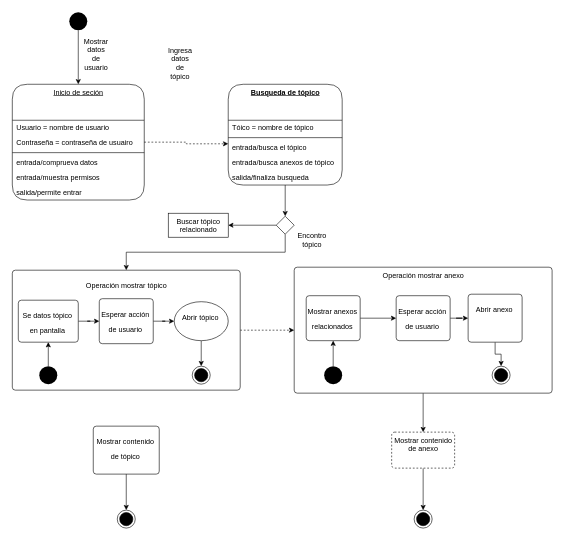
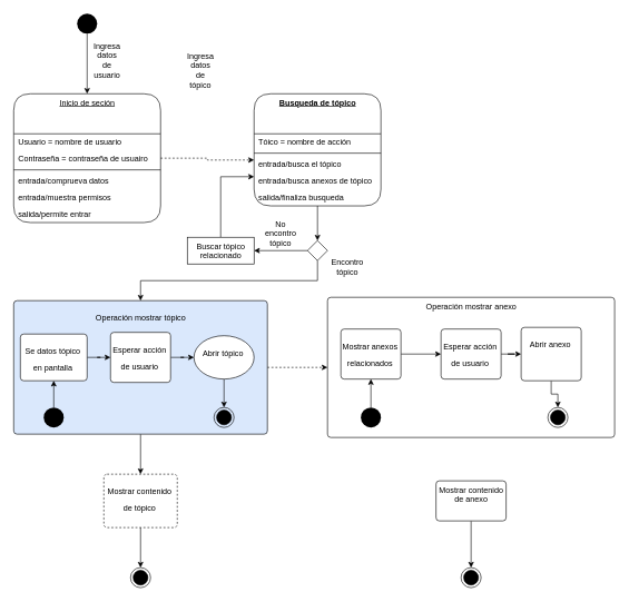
- <mxCell id="51" value="Mostrar datos de usuario" style="text;html=1;strokeColor=none;fillColor=none;align=center;verticalAlign=middle;whiteSpace=wrap;rounded=0;" vertex="1" parent="1"><mxGeometry x="140" y="80" width="40" height="20" as="geometry" /></mxCell>
+ <mxCell id="51" value="Ingresa datos de usuario" style="text;html=1;strokeColor=none;fillColor=none;align=center;verticalAlign=middle;whiteSpace=wrap;rounded=0;" vertex="1" parent="1"><mxGeometry x="140" y="80" width="40" height="20" as="geometry" /></mxCell>
- <mxCell id="17" value="Tóico = nombre de tópico" style="fillColor=none;strokeColor=none;align=left;verticalAlign=middle;spacingLeft=5;" vertex="1" parent="16"><mxGeometry y="60" width="190" height="25" as="geometry" /></mxCell>
+ <mxCell id="17" value="Tóico = nombre de acción" style="fillColor=none;strokeColor=none;align=left;verticalAlign=middle;spacingLeft=5;" vertex="1" parent="16"><mxGeometry y="60" width="190" height="25" as="geometry" /></mxCell>
+ <mxCell id="54" style="edgeStyle=orthogonalEdgeStyle;rounded=0;orthogonalLoop=1;jettySize=auto;html=1;entryX=0;entryY=0.25;entryDx=0;entryDy=0;" edge="1" parent="1" source="55" target="20"><mxGeometry relative="1" as="geometry" /></mxCell>
+ <mxCell id="56" value="No encontro tópico" style="text;html=1;strokeColor=none;fillColor=none;align=center;verticalAlign=middle;whiteSpace=wrap;rounded=0;" vertex="1" parent="1"><mxGeometry x="400" y="340" width="40" height="20" as="geometry" /></mxCell>
- <mxCell id="7" value="&lt;p class=&quot;MsoNormal&quot;&gt;Operación mostrar tópico&lt;/p&gt;" style="html=1;align=center;verticalAlign=top;rounded=1;absoluteArcSize=1;arcSize=10;dashed=0;" vertex="1" parent="1"><mxGeometry x="20" y="450" width="380" height="200" as="geometry" /></mxCell>
+ <mxCell id="7" value="&lt;p class=&quot;MsoNormal&quot;&gt;Operación mostrar tópico&lt;/p&gt;" style="html=1;align=center;verticalAlign=top;rounded=1;absoluteArcSize=1;arcSize=10;dashed=0;fillColor=#dae8fc;" vertex="1" parent="1"><mxGeometry x="20" y="450" width="380" height="200" as="geometry" /></mxCell>
+ <mxCell id="6" style="edgeStyle=orthogonalEdgeStyle;rounded=0;orthogonalLoop=1;jettySize=auto;html=1;entryX=0.5;entryY=0;entryDx=0;entryDy=0;" edge="1" parent="1" source="7" target="38"><mxGeometry relative="1" as="geometry" /></mxCell>
- <mxCell id="26" style="edgeStyle=orthogonalEdgeStyle;rounded=0;orthogonalLoop=1;jettySize=auto;html=1;entryX=0.5;entryY=0;entryDx=0;entryDy=0;" edge="1" parent="1" source="27" target="49"><mxGeometry relative="1" as="geometry" /></mxCell>
- <mxCell id="38" value="&lt;p class=&quot;MsoNormal&quot;&gt;Mostrar contenido&amp;nbsp;&lt;/p&gt;&lt;p class=&quot;MsoNormal&quot;&gt;de tópico&amp;nbsp;&lt;/p&gt;" style="html=1;align=center;verticalAlign=top;rounded=1;absoluteArcSize=1;arcSize=10;dashed=0;" vertex="1" parent="1"><mxGeometry x="155" y="710" width="110" height="80" as="geometry" /></mxCell>
+ <mxCell id="38" value="&lt;p class=&quot;MsoNormal&quot;&gt;Mostrar contenido&amp;nbsp;&lt;/p&gt;&lt;p class=&quot;MsoNormal&quot;&gt;de tópico&amp;nbsp;&lt;/p&gt;" style="html=1;align=center;verticalAlign=top;rounded=1;absoluteArcSize=1;arcSize=10;dashed=1;" vertex="1" parent="1"><mxGeometry x="155" y="710" width="110" height="80" as="geometry" /></mxCell>
- <mxCell id="49" value="Mostrar contenido&lt;br&gt;de anexo" style="html=1;align=center;verticalAlign=top;rounded=1;absoluteArcSize=1;arcSize=10;dashed=1;" vertex="1" parent="1"><mxGeometry x="652.5" y="720" width="105" height="60" as="geometry" /></mxCell>
+ <mxCell id="49" value="Mostrar contenido&lt;br&gt;de anexo" style="html=1;align=center;verticalAlign=top;rounded=1;absoluteArcSize=1;arcSize=10;dashed=0;" vertex="1" parent="1"><mxGeometry x="652.5" y="720" width="105" height="60" as="geometry" /></mxCell>
